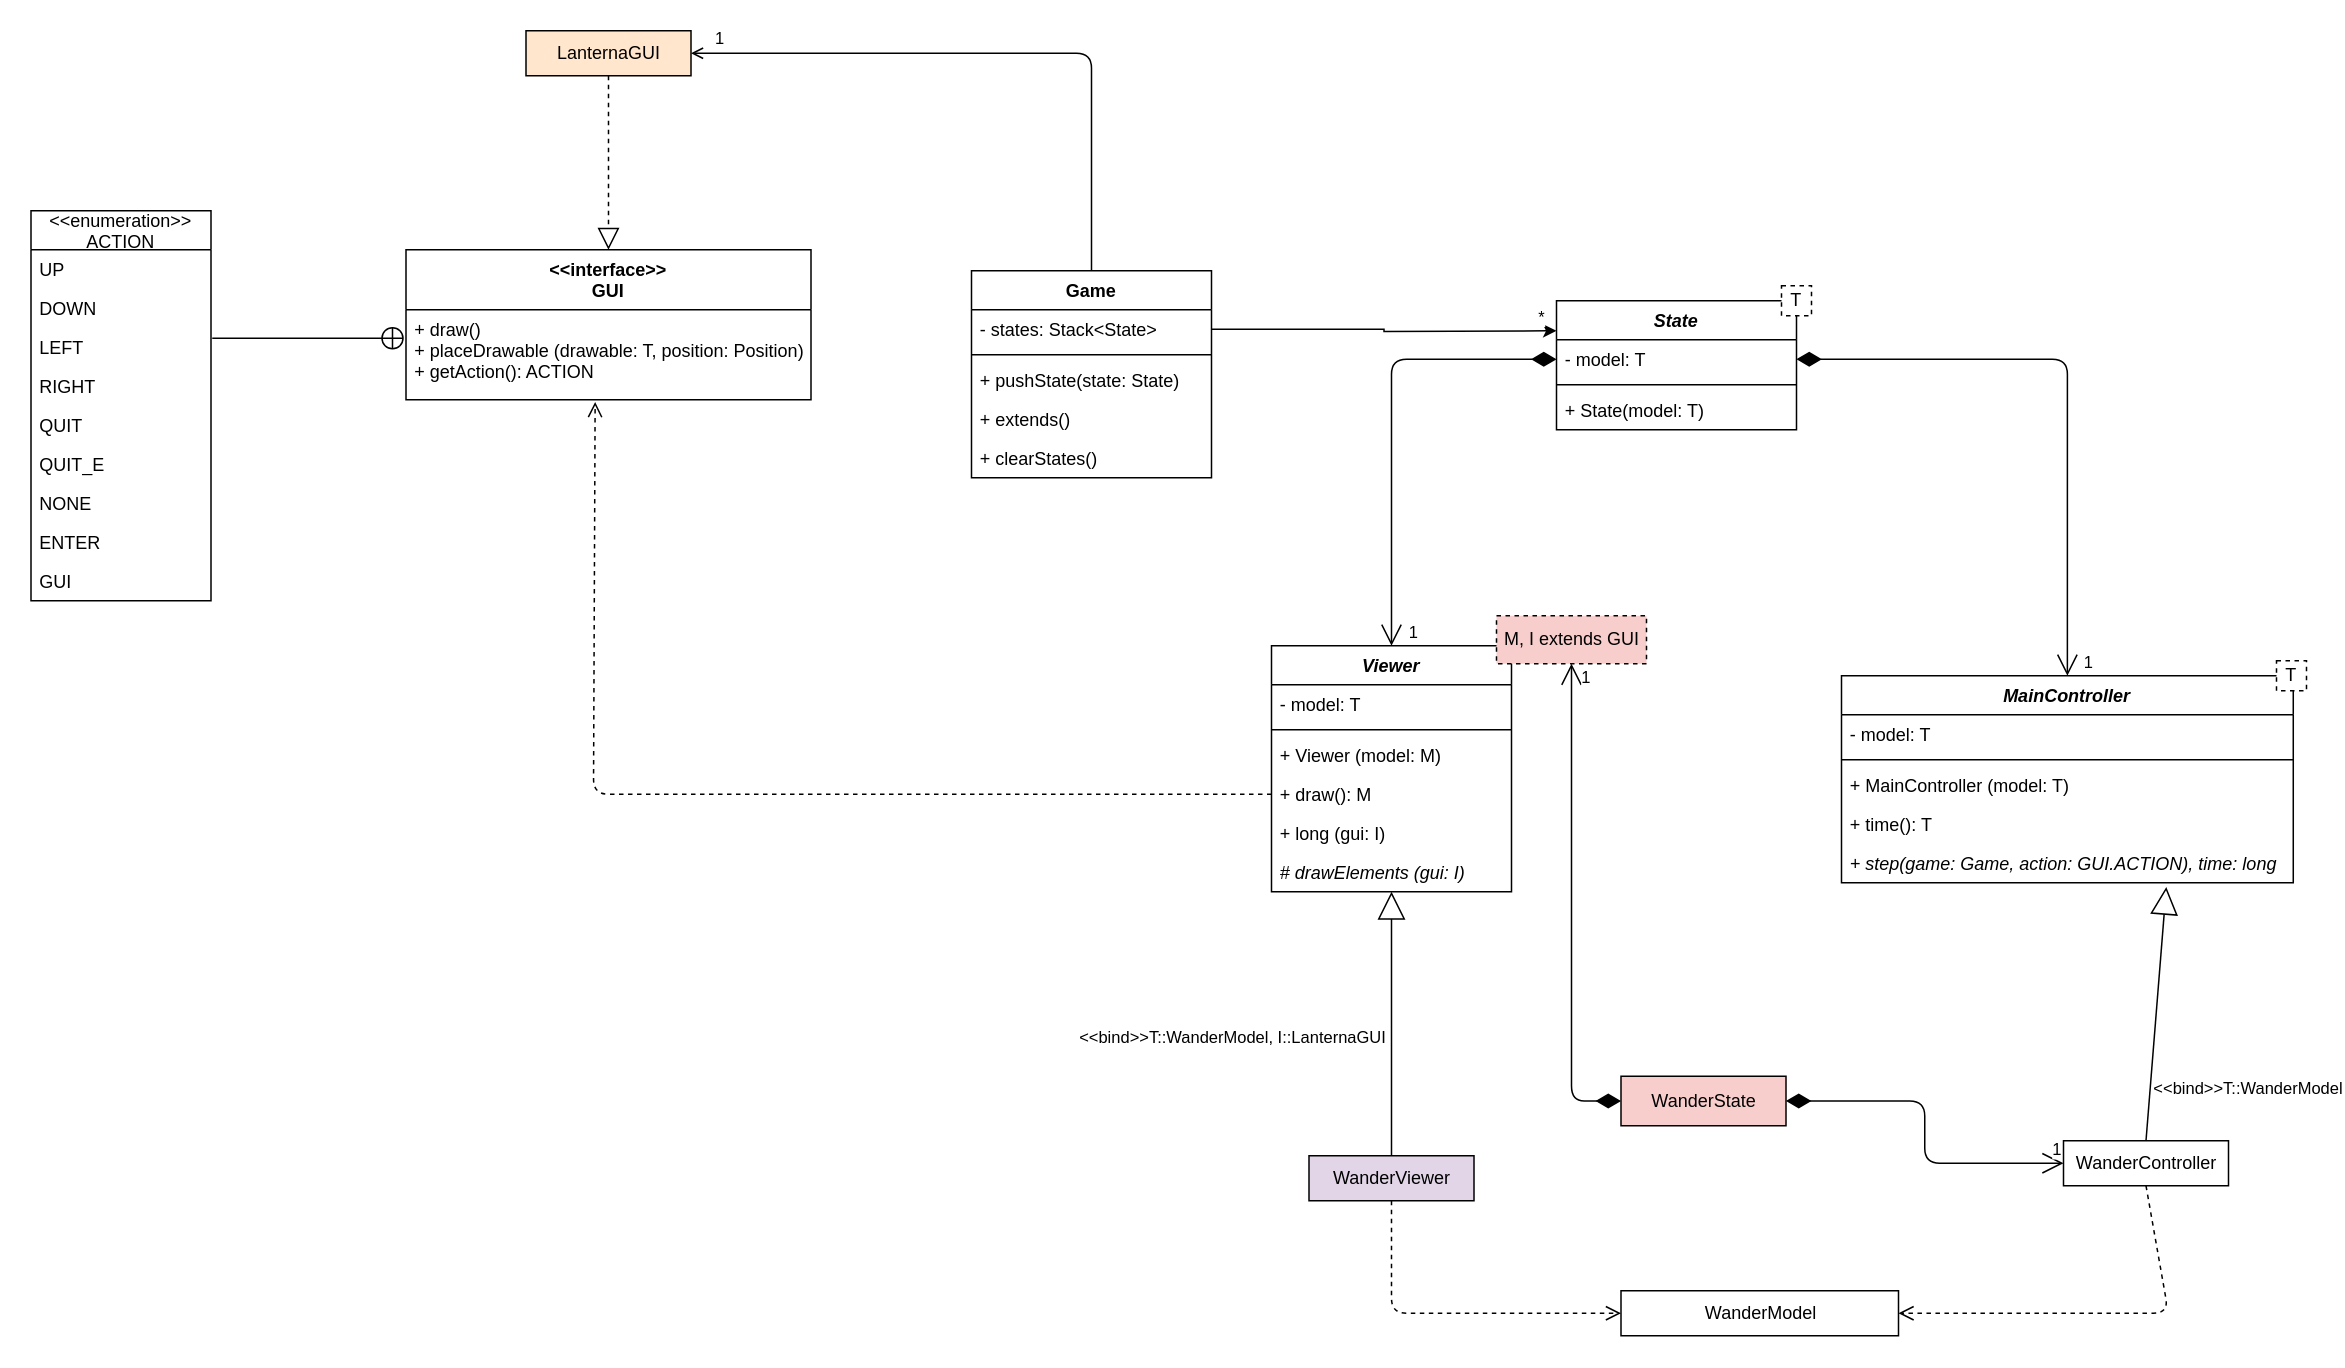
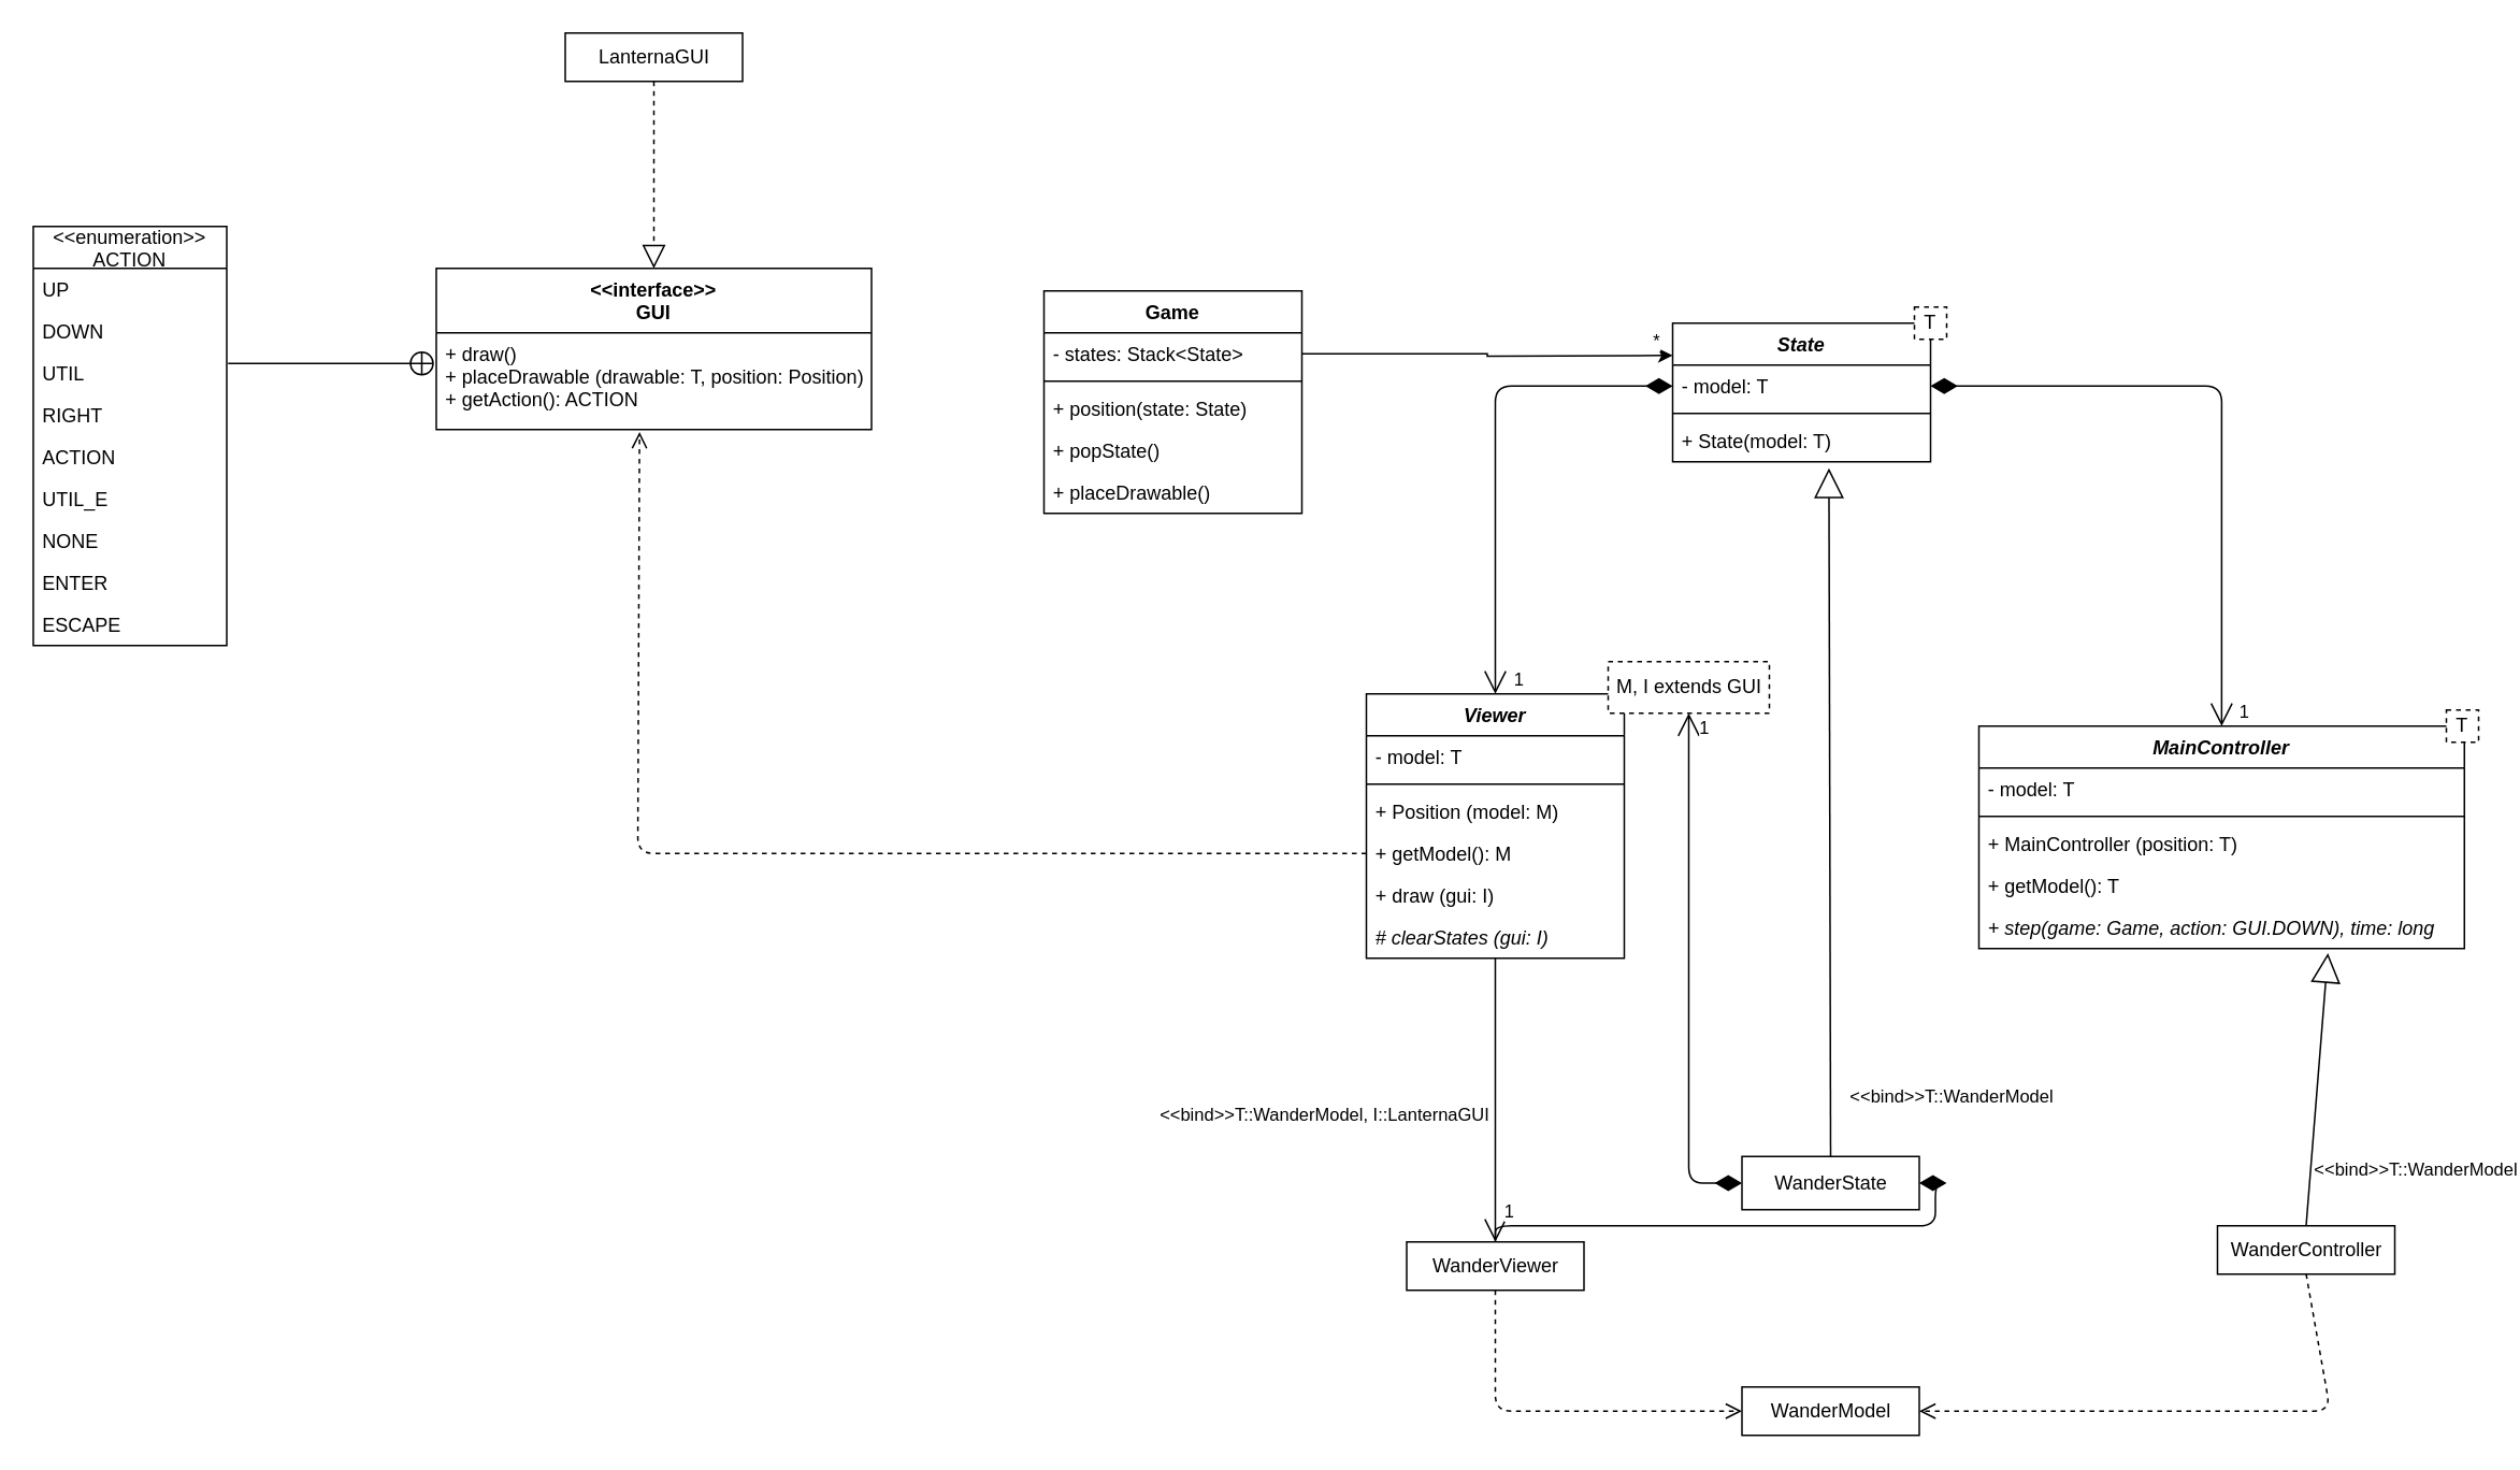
- <mxCell id="37" value="LanternaGUI" style="html=1;fillColor=#ffe6cc;" parent="1" vertex="1"><mxGeometry x="350" y="20" width="110" height="30" as="geometry" /></mxCell>
+ <mxCell id="37" value="LanternaGUI" style="html=1;" parent="1" vertex="1"><mxGeometry x="350" y="20" width="110" height="30" as="geometry" /></mxCell>
- <mxCell id="50" value="" style="endArrow=none;endFill=0;endSize=12;html=1;entryX=0.5;entryY=0;entryDx=0;entryDy=0;exitX=1;exitY=0.5;exitDx=0;exitDy=0;startArrow=open;startFill=0;" parent="1" source="37" target="27" edge="1"><mxGeometry width="160" relative="1" as="geometry"><mxPoint x="340" y="380" as="sourcePoint" /><mxPoint x="500" y="380" as="targetPoint" /><Array as="points"><mxPoint x="650" y="35" /><mxPoint x="727" y="35" /></Array></mxGeometry></mxCell>
- <mxCell id="51" value="1" style="edgeLabel;html=1;align=center;verticalAlign=middle;resizable=0;points=[];" parent="50" vertex="1" connectable="0"><mxGeometry x="-0.76" relative="1" as="geometry"><mxPoint x="-30.57" y="-11" as="offset" /></mxGeometry></mxCell>
- <mxCell id="41" value="LEFT" style="text;strokeColor=none;fillColor=none;align=left;verticalAlign=top;spacingLeft=4;spacingRight=4;overflow=hidden;rotatable=0;points=[[0,0.5],[1,0.5]];portConstraint=eastwest;" parent="38" vertex="1"><mxGeometry y="78" width="120" height="26" as="geometry" /></mxCell>
+ <mxCell id="41" value="UTIL" style="text;strokeColor=none;fillColor=none;align=left;verticalAlign=top;spacingLeft=4;spacingRight=4;overflow=hidden;rotatable=0;points=[[0,0.5],[1,0.5]];portConstraint=eastwest;" parent="38" vertex="1"><mxGeometry y="78" width="120" height="26" as="geometry" /></mxCell>
- <mxCell id="30" value="+ pushState(state: State)" style="text;strokeColor=none;fillColor=none;align=left;verticalAlign=top;spacingLeft=4;spacingRight=4;overflow=hidden;rotatable=0;points=[[0,0.5],[1,0.5]];portConstraint=eastwest;" parent="27" vertex="1"><mxGeometry y="60" width="160" height="26" as="geometry" /></mxCell>
+ <mxCell id="30" value="+ position(state: State)" style="text;strokeColor=none;fillColor=none;align=left;verticalAlign=top;spacingLeft=4;spacingRight=4;overflow=hidden;rotatable=0;points=[[0,0.5],[1,0.5]];portConstraint=eastwest;" parent="27" vertex="1"><mxGeometry y="60" width="160" height="26" as="geometry" /></mxCell>
- <mxCell id="31" value="+ extends()" style="text;strokeColor=none;fillColor=none;align=left;verticalAlign=top;spacingLeft=4;spacingRight=4;overflow=hidden;rotatable=0;points=[[0,0.5],[1,0.5]];portConstraint=eastwest;" parent="27" vertex="1"><mxGeometry y="86" width="160" height="26" as="geometry" /></mxCell>
+ <mxCell id="31" value="+ popState()" style="text;strokeColor=none;fillColor=none;align=left;verticalAlign=top;spacingLeft=4;spacingRight=4;overflow=hidden;rotatable=0;points=[[0,0.5],[1,0.5]];portConstraint=eastwest;" parent="27" vertex="1"><mxGeometry y="86" width="160" height="26" as="geometry" /></mxCell>
- <mxCell id="43" value="QUIT" style="text;strokeColor=none;fillColor=none;align=left;verticalAlign=top;spacingLeft=4;spacingRight=4;overflow=hidden;rotatable=0;points=[[0,0.5],[1,0.5]];portConstraint=eastwest;" parent="38" vertex="1"><mxGeometry y="130" width="120" height="26" as="geometry" /></mxCell>
+ <mxCell id="43" value="ACTION" style="text;strokeColor=none;fillColor=none;align=left;verticalAlign=top;spacingLeft=4;spacingRight=4;overflow=hidden;rotatable=0;points=[[0,0.5],[1,0.5]];portConstraint=eastwest;" parent="38" vertex="1"><mxGeometry y="130" width="120" height="26" as="geometry" /></mxCell>
- <mxCell id="32" value="+ clearStates()" style="text;strokeColor=none;fillColor=none;align=left;verticalAlign=top;spacingLeft=4;spacingRight=4;overflow=hidden;rotatable=0;points=[[0,0.5],[1,0.5]];portConstraint=eastwest;" parent="27" vertex="1"><mxGeometry y="112" width="160" height="26" as="geometry" /></mxCell>
+ <mxCell id="32" value="+ placeDrawable()" style="text;strokeColor=none;fillColor=none;align=left;verticalAlign=top;spacingLeft=4;spacingRight=4;overflow=hidden;rotatable=0;points=[[0,0.5],[1,0.5]];portConstraint=eastwest;" parent="27" vertex="1"><mxGeometry y="112" width="160" height="26" as="geometry" /></mxCell>
- <mxCell id="44" value="QUIT_E" style="text;strokeColor=none;fillColor=none;align=left;verticalAlign=top;spacingLeft=4;spacingRight=4;overflow=hidden;rotatable=0;points=[[0,0.5],[1,0.5]];portConstraint=eastwest;" parent="38" vertex="1"><mxGeometry y="156" width="120" height="26" as="geometry" /></mxCell>
+ <mxCell id="44" value="UTIL_E" style="text;strokeColor=none;fillColor=none;align=left;verticalAlign=top;spacingLeft=4;spacingRight=4;overflow=hidden;rotatable=0;points=[[0,0.5],[1,0.5]];portConstraint=eastwest;" parent="38" vertex="1"><mxGeometry y="156" width="120" height="26" as="geometry" /></mxCell>
- <mxCell id="47" value="GUI" style="text;strokeColor=none;fillColor=none;align=left;verticalAlign=top;spacingLeft=4;spacingRight=4;overflow=hidden;rotatable=0;points=[[0,0.5],[1,0.5]];portConstraint=eastwest;" parent="38" vertex="1"><mxGeometry y="234" width="120" height="26" as="geometry" /></mxCell>
+ <mxCell id="47" value="ESCAPE" style="text;strokeColor=none;fillColor=none;align=left;verticalAlign=top;spacingLeft=4;spacingRight=4;overflow=hidden;rotatable=0;points=[[0,0.5],[1,0.5]];portConstraint=eastwest;" parent="38" vertex="1"><mxGeometry y="234" width="120" height="26" as="geometry" /></mxCell>
- <mxCell id="24" value="M, I extends GUI" style="html=1;dashed=1;fillColor=#f8cecc;" parent="16" vertex="1"><mxGeometry x="150" width="100" height="32" as="geometry" /></mxCell>
+ <mxCell id="24" value="M, I extends GUI" style="html=1;dashed=1;" parent="16" vertex="1"><mxGeometry x="150" width="100" height="32" as="geometry" /></mxCell>
- <mxCell id="20" value="+ Viewer (model: M)" style="text;strokeColor=none;fillColor=none;align=left;verticalAlign=top;spacingLeft=4;spacingRight=4;overflow=hidden;rotatable=0;points=[[0,0.5],[1,0.5]];portConstraint=eastwest;" parent="17" vertex="1"><mxGeometry y="60" width="160" height="26" as="geometry" /></mxCell>
+ <mxCell id="20" value="+ Position (model: M)" style="text;strokeColor=none;fillColor=none;align=left;verticalAlign=top;spacingLeft=4;spacingRight=4;overflow=hidden;rotatable=0;points=[[0,0.5],[1,0.5]];portConstraint=eastwest;" parent="17" vertex="1"><mxGeometry y="60" width="160" height="26" as="geometry" /></mxCell>
+ <mxCell id="54" value="&amp;lt;&amp;lt;bind&amp;gt;&amp;gt;T::WanderModel" style="endArrow=block;endSize=16;endFill=0;html=1;exitX=0.5;exitY=0;exitDx=0;exitDy=0;entryX=0.606;entryY=1.154;entryDx=0;entryDy=0;entryPerimeter=0;" parent="1" source="55" target="14" edge="1"><mxGeometry x="-0.828" y="-75" width="160" relative="1" as="geometry"><mxPoint x="1137" y="700" as="sourcePoint" /><mxPoint x="1230" y="620" as="targetPoint" /><mxPoint as="offset" /></mxGeometry></mxCell>
- <mxCell id="6" value="+ MainController (model: T)" style="text;strokeColor=none;fillColor=none;align=left;verticalAlign=top;spacingLeft=4;spacingRight=4;overflow=hidden;rotatable=0;points=[[0,0.5],[1,0.5]];portConstraint=eastwest;" parent="3" vertex="1"><mxGeometry y="60" width="301.176" height="26" as="geometry" /></mxCell>
+ <mxCell id="6" value="+ MainController (position: T)" style="text;strokeColor=none;fillColor=none;align=left;verticalAlign=top;spacingLeft=4;spacingRight=4;overflow=hidden;rotatable=0;points=[[0,0.5],[1,0.5]];portConstraint=eastwest;" parent="3" vertex="1"><mxGeometry y="60" width="301.176" height="26" as="geometry" /></mxCell>
- <mxCell id="21" value="+ draw(): M" style="text;strokeColor=none;fillColor=none;align=left;verticalAlign=top;spacingLeft=4;spacingRight=4;overflow=hidden;rotatable=0;points=[[0,0.5],[1,0.5]];portConstraint=eastwest;" parent="17" vertex="1"><mxGeometry y="86" width="160" height="26" as="geometry" /></mxCell>
+ <mxCell id="21" value="+ getModel(): M" style="text;strokeColor=none;fillColor=none;align=left;verticalAlign=top;spacingLeft=4;spacingRight=4;overflow=hidden;rotatable=0;points=[[0,0.5],[1,0.5]];portConstraint=eastwest;" parent="17" vertex="1"><mxGeometry y="86" width="160" height="26" as="geometry" /></mxCell>
- <mxCell id="7" value="+ time(): T" style="text;strokeColor=none;fillColor=none;align=left;verticalAlign=top;spacingLeft=4;spacingRight=4;overflow=hidden;rotatable=0;points=[[0,0.5],[1,0.5]];portConstraint=eastwest;" parent="3" vertex="1"><mxGeometry y="86" width="301.176" height="26" as="geometry" /></mxCell>
+ <mxCell id="7" value="+ getModel(): T" style="text;strokeColor=none;fillColor=none;align=left;verticalAlign=top;spacingLeft=4;spacingRight=4;overflow=hidden;rotatable=0;points=[[0,0.5],[1,0.5]];portConstraint=eastwest;" parent="3" vertex="1"><mxGeometry y="86" width="301.176" height="26" as="geometry" /></mxCell>
- <mxCell id="22" value="+ long (gui: I)" style="text;strokeColor=none;fillColor=none;align=left;verticalAlign=top;spacingLeft=4;spacingRight=4;overflow=hidden;rotatable=0;points=[[0,0.5],[1,0.5]];portConstraint=eastwest;" parent="17" vertex="1"><mxGeometry y="112" width="160" height="26" as="geometry" /></mxCell>
+ <mxCell id="22" value="+ draw (gui: I)" style="text;strokeColor=none;fillColor=none;align=left;verticalAlign=top;spacingLeft=4;spacingRight=4;overflow=hidden;rotatable=0;points=[[0,0.5],[1,0.5]];portConstraint=eastwest;" parent="17" vertex="1"><mxGeometry y="112" width="160" height="26" as="geometry" /></mxCell>
- <mxCell id="8" value="+ step(game: Game, action: GUI.ACTION), time: long" style="text;strokeColor=none;fillColor=none;align=left;verticalAlign=top;spacingLeft=4;spacingRight=4;overflow=hidden;rotatable=0;points=[[0,0.5],[1,0.5]];portConstraint=eastwest;fontStyle=2" parent="3" vertex="1"><mxGeometry y="112" width="301.176" height="26" as="geometry" /></mxCell>
+ <mxCell id="8" value="+ step(game: Game, action: GUI.DOWN), time: long" style="text;strokeColor=none;fillColor=none;align=left;verticalAlign=top;spacingLeft=4;spacingRight=4;overflow=hidden;rotatable=0;points=[[0,0.5],[1,0.5]];portConstraint=eastwest;fontStyle=2" parent="3" vertex="1"><mxGeometry y="112" width="301.176" height="26" as="geometry" /></mxCell>
- <mxCell id="23" value="# drawElements (gui: I)" style="text;strokeColor=none;fillColor=none;align=left;verticalAlign=top;spacingLeft=4;spacingRight=4;overflow=hidden;rotatable=0;points=[[0,0.5],[1,0.5]];portConstraint=eastwest;fontStyle=2" parent="17" vertex="1"><mxGeometry y="138" width="160" height="26" as="geometry" /></mxCell>
+ <mxCell id="23" value="# clearStates (gui: I)" style="text;strokeColor=none;fillColor=none;align=left;verticalAlign=top;spacingLeft=4;spacingRight=4;overflow=hidden;rotatable=0;points=[[0,0.5],[1,0.5]];portConstraint=eastwest;fontStyle=2" parent="17" vertex="1"><mxGeometry y="138" width="160" height="26" as="geometry" /></mxCell>
- <mxCell id="57" value="&amp;lt;&amp;lt;bind&amp;gt;&amp;gt;T::WanderModel, I::LanternaGUI" style="endArrow=block;endSize=16;endFill=0;html=1;exitX=0.5;exitY=0;exitDx=0;exitDy=0;entryX=0.5;entryY=1;entryDx=0;entryDy=0;" parent="1" source="56" target="17" edge="1"><mxGeometry x="-0.105" y="106" width="160" relative="1" as="geometry"><mxPoint x="840" y="690" as="sourcePoint" /><mxPoint x="1000" y="690" as="targetPoint" /><mxPoint as="offset" /></mxGeometry></mxCell>
+ <mxCell id="57" value="&amp;lt;&amp;lt;bind&amp;gt;&amp;gt;T::WanderModel, I::LanternaGUI" style="endArrow=none;endSize=16;endFill=0;html=1;exitX=0.5;exitY=0;exitDx=0;exitDy=0;entryX=0.5;entryY=1;entryDx=0;entryDy=0;" parent="1" source="56" target="17" edge="1"><mxGeometry x="-0.105" y="106" width="160" relative="1" as="geometry"><mxPoint x="840" y="690" as="sourcePoint" /><mxPoint x="1000" y="690" as="targetPoint" /><mxPoint as="offset" /></mxGeometry></mxCell>
- <mxCell id="55" value="WanderState" style="html=1;fillColor=#f8cecc;" parent="1" vertex="1"><mxGeometry x="1080" y="717" width="110" height="33" as="geometry" /></mxCell>
+ <mxCell id="55" value="WanderState" style="html=1;" parent="1" vertex="1"><mxGeometry x="1080" y="717" width="110" height="33" as="geometry" /></mxCell>
- <mxCell id="61" value="1" style="endArrow=open;html=1;endSize=12;startArrow=diamondThin;startSize=14;startFill=1;edgeStyle=orthogonalEdgeStyle;align=left;verticalAlign=bottom;exitX=1;exitY=0.5;exitDx=0;exitDy=0;entryX=0;entryY=0.5;entryDx=0;entryDy=0;" parent="1" source="55" target="58" edge="1"><mxGeometry x="0.917" relative="1" as="geometry"><mxPoint x="1378" y="743.5" as="sourcePoint" /><mxPoint x="1280" y="795" as="targetPoint" /><mxPoint as="offset" /></mxGeometry></mxCell>
+ <mxCell id="61" value="1" style="endArrow=open;html=1;endSize=12;startArrow=diamondThin;startSize=14;startFill=1;edgeStyle=orthogonalEdgeStyle;align=left;verticalAlign=bottom;exitX=1;exitY=0.5;exitDx=0;exitDy=0;" parent="1" source="55" target="56" edge="1"><mxGeometry x="0.917" relative="1" as="geometry"><mxPoint x="1378" y="743.5" as="sourcePoint" /><mxPoint x="1280" y="795" as="targetPoint" /><mxPoint as="offset" /></mxGeometry></mxCell>
- <mxCell id="56" value="WanderViewer" style="html=1;fillColor=#e1d5e7;" parent="1" vertex="1"><mxGeometry x="872" y="770" width="110" height="30" as="geometry" /></mxCell>
+ <mxCell id="56" value="WanderViewer" style="html=1;" parent="1" vertex="1"><mxGeometry x="872" y="770" width="110" height="30" as="geometry" /></mxCell>
- <mxCell id="53" value="WanderModel" style="html=1;" parent="1" vertex="1"><mxGeometry x="1080" y="860" width="185" height="30" as="geometry" /></mxCell>
+ <mxCell id="53" value="WanderModel" style="html=1;" parent="1" vertex="1"><mxGeometry x="1080" y="860" width="110" height="30" as="geometry" /></mxCell>
